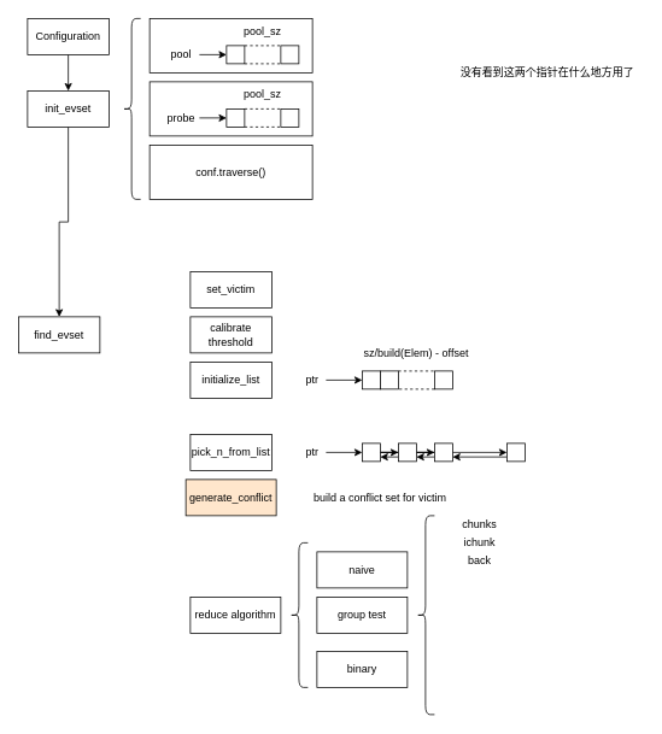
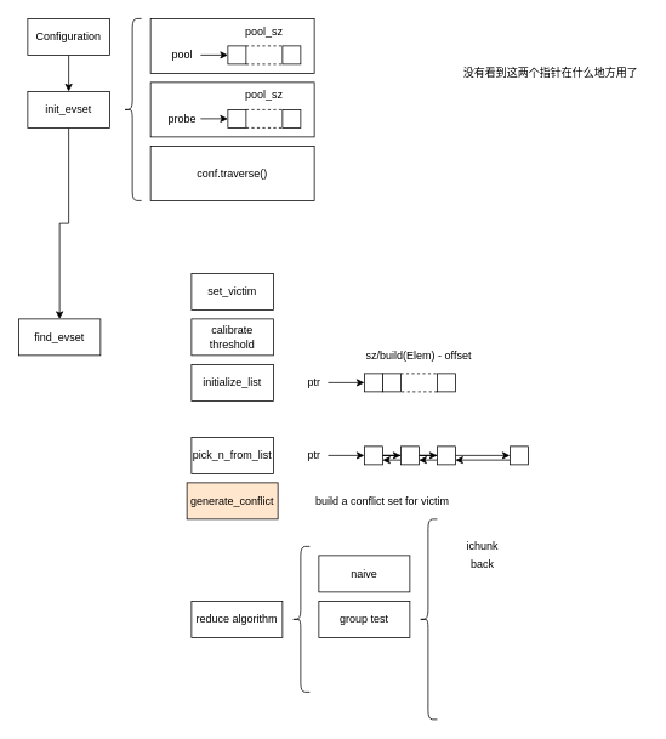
- <mxCell id="59" value="chunks" style="text;html=1;strokeColor=none;fillColor=none;align=center;verticalAlign=middle;whiteSpace=wrap;rounded=0;" vertex="1" parent="1"><mxGeometry x="500" y="570" width="60" height="20" as="geometry" /></mxCell>
- <mxCell id="56" value="binary" style="rounded=0;whiteSpace=wrap;html=1;" vertex="1" parent="1"><mxGeometry x="350" y="720" width="100" height="40" as="geometry" /></mxCell>
